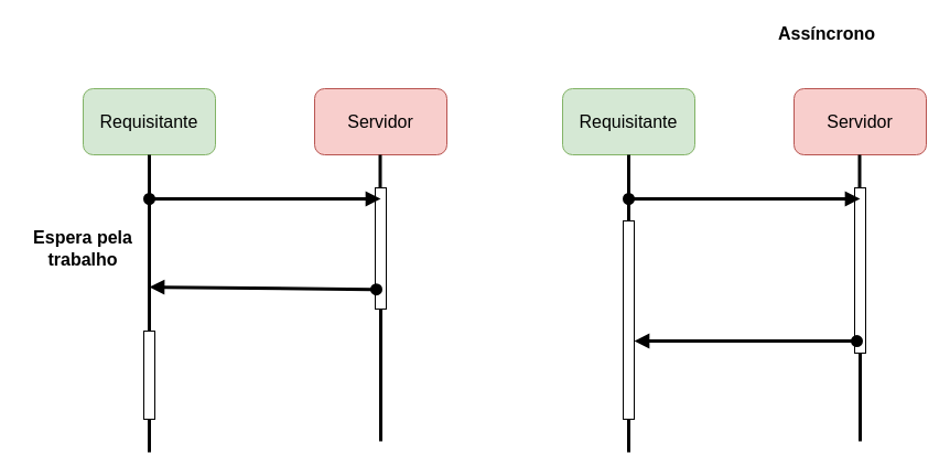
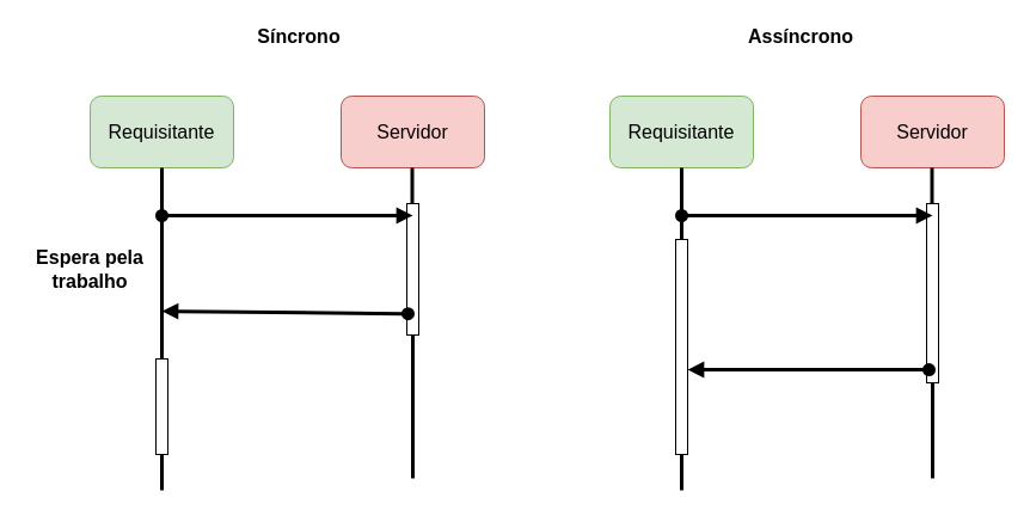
+ <mxCell id="2" value="Síncrono" style="text;html=1;strokeColor=none;fillColor=none;align=center;verticalAlign=middle;whiteSpace=wrap;rounded=0;fontStyle=1;fontSize=16;" vertex="1" parent="1"><mxGeometry x="195" y="20" width="110" height="20" as="geometry" /></mxCell>
- <mxCell id="3" value="Assíncrono" style="text;html=1;strokeColor=none;fillColor=none;align=center;verticalAlign=middle;whiteSpace=wrap;rounded=0;fontStyle=1;fontSize=16;" vertex="1" parent="1"><mxGeometry x="695" y="20" width="110" height="20" as="geometry" /></mxCell>
+ <mxCell id="3" value="Assíncrono" style="text;html=1;strokeColor=none;fillColor=none;align=center;verticalAlign=middle;whiteSpace=wrap;rounded=0;fontStyle=1;fontSize=16;" vertex="1" parent="1"><mxGeometry x="615" y="20" width="110" height="20" as="geometry" /></mxCell>
